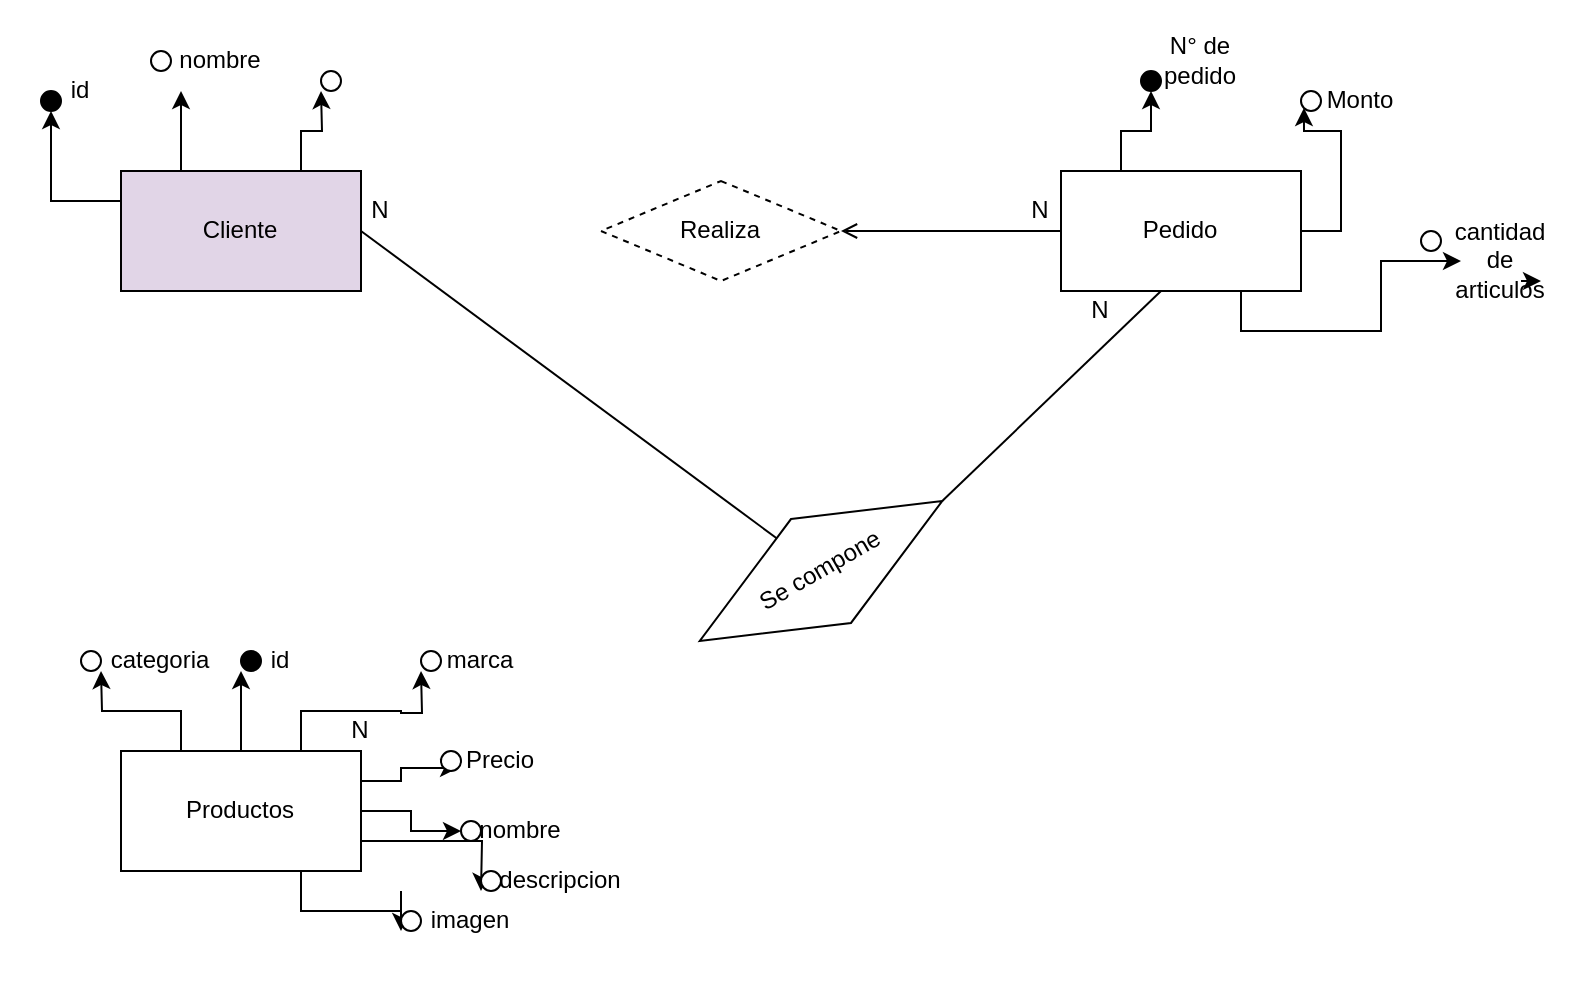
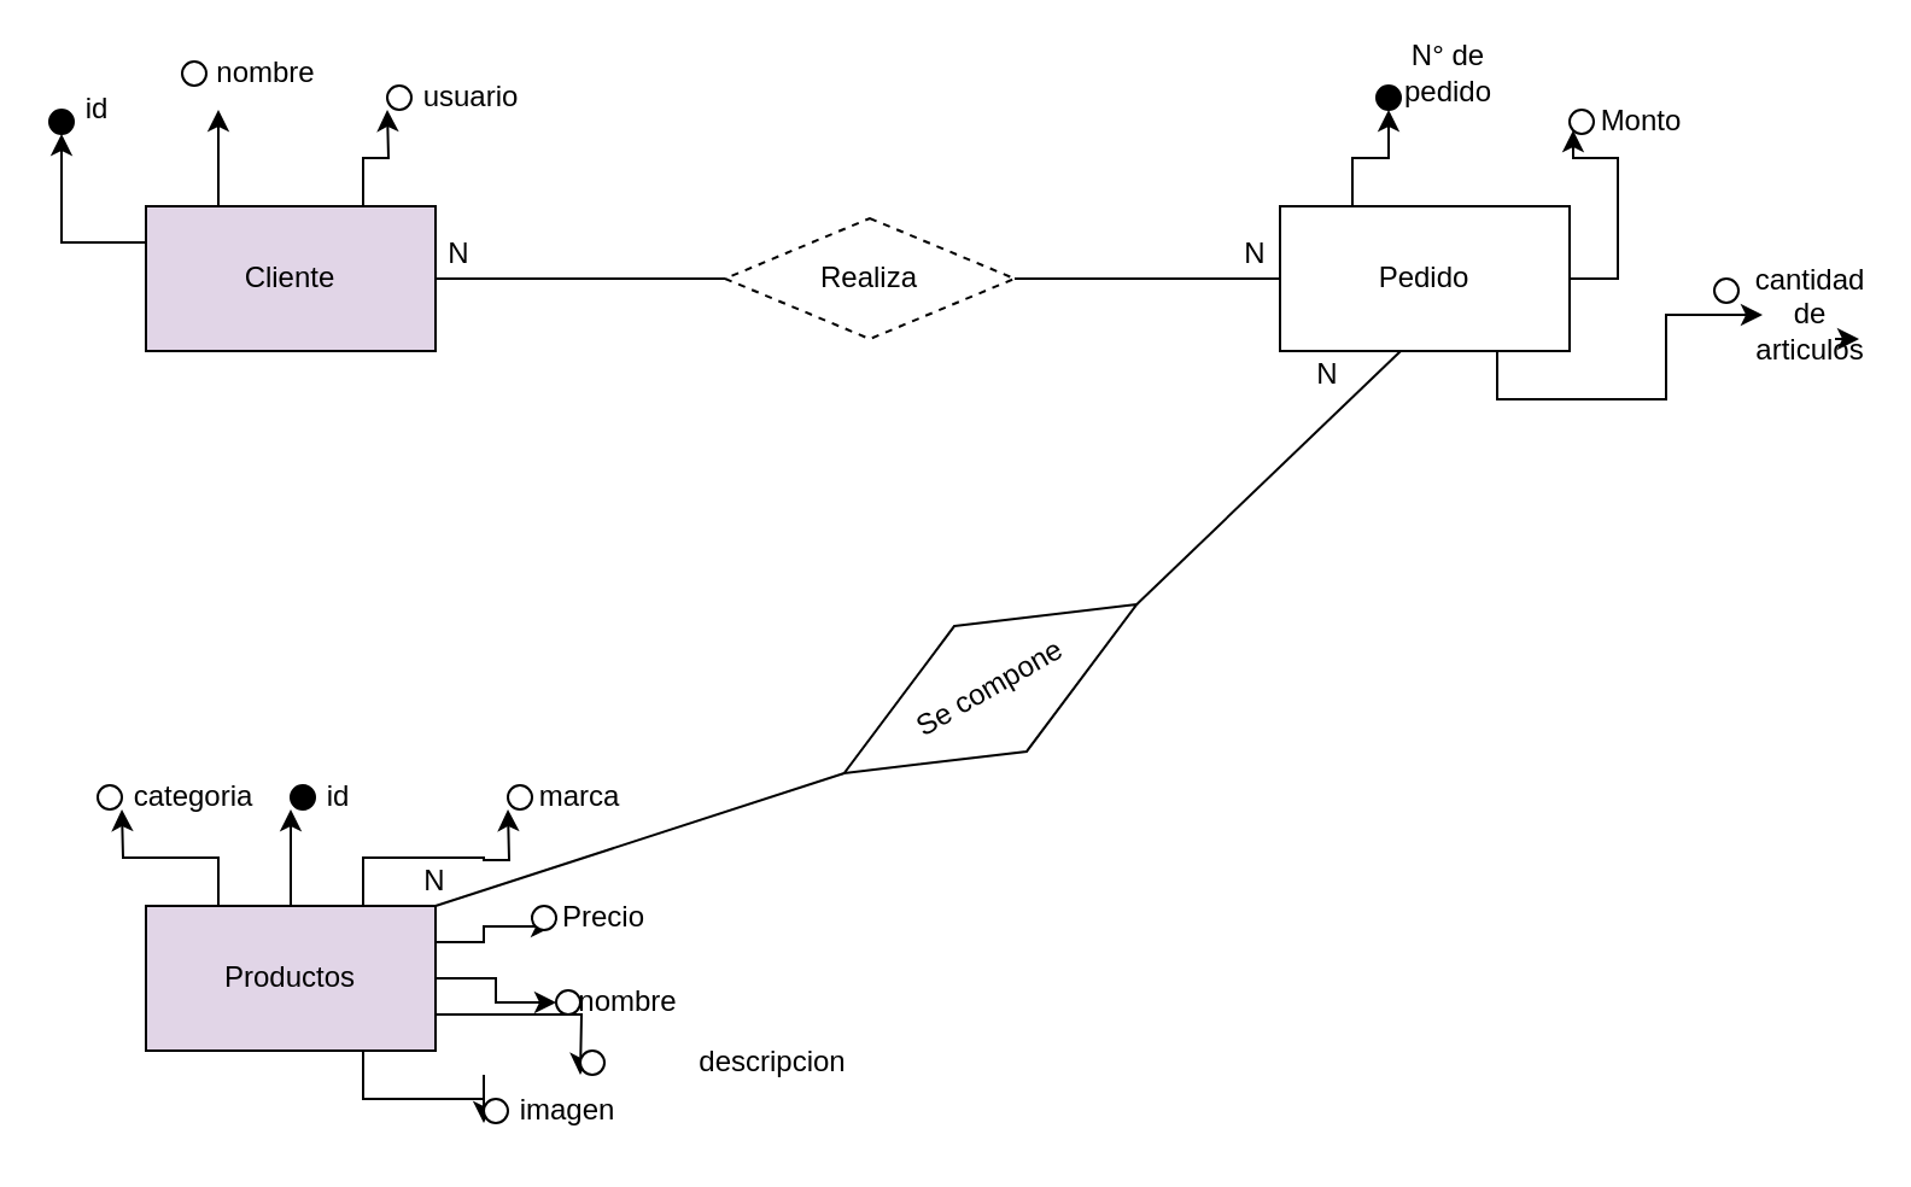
+ <mxCell id="41" value="usuario" style="text;html=1;strokeColor=none;fillColor=none;align=center;verticalAlign=middle;whiteSpace=wrap;rounded=0;" vertex="1" parent="1"><mxGeometry x="175" y="30" width="40" height="20" as="geometry" /></mxCell>
- <mxCell id="37" value="" style="endArrow=open;html=1;exitX=0;exitY=0.5;exitDx=0;exitDy=0;entryX=1;entryY=0.5;entryDx=0;entryDy=0;" edge="1" parent="1" source="17" target="32"><mxGeometry width="50" height="50" relative="1" as="geometry"><mxPoint x="340" y="335" as="sourcePoint" /><mxPoint x="460" y="105" as="targetPoint" /></mxGeometry></mxCell>
+ <mxCell id="37" value="" style="endArrow=none;html=1;exitX=0;exitY=0.5;exitDx=0;exitDy=0;entryX=1;entryY=0.5;entryDx=0;entryDy=0;" edge="1" parent="1" source="17" target="32"><mxGeometry width="50" height="50" relative="1" as="geometry"><mxPoint x="340" y="335" as="sourcePoint" /><mxPoint x="460" y="105" as="targetPoint" /></mxGeometry></mxCell>
- <mxCell id="36" value="" style="endArrow=none;html=1;exitX=1;exitY=0.5;exitDx=0;exitDy=0;" edge="1" parent="1" source="13" target="33"><mxGeometry width="50" height="50" relative="1" as="geometry"><mxPoint x="210" y="155" as="sourcePoint" /><mxPoint x="260" y="105" as="targetPoint" /></mxGeometry></mxCell>
+ <mxCell id="36" value="" style="endArrow=none;html=1;entryX=0;entryY=0.5;entryDx=0;entryDy=0;exitX=1;exitY=0.5;exitDx=0;exitDy=0;" edge="1" parent="1" source="13" target="32"><mxGeometry width="50" height="50" relative="1" as="geometry"><mxPoint x="210" y="155" as="sourcePoint" /><mxPoint x="260" y="105" as="targetPoint" /></mxGeometry></mxCell>
+ <mxCell id="34" value="" style="endArrow=none;html=1;exitX=1;exitY=0;exitDx=0;exitDy=0;entryX=0;entryY=0.5;entryDx=0;entryDy=0;" edge="1" parent="1" source="9" target="33"><mxGeometry width="50" height="50" relative="1" as="geometry"><mxPoint x="340" y="335" as="sourcePoint" /><mxPoint x="390" y="285" as="targetPoint" /></mxGeometry></mxCell>
- <mxCell id="9" value="Productos" style="rounded=0;whiteSpace=wrap;html=1;" vertex="1" parent="1"><mxGeometry x="60" y="375" width="120" height="60" as="geometry" /></mxCell>
+ <mxCell id="9" value="Productos" style="rounded=0;whiteSpace=wrap;html=1;fillColor=#e1d5e7;" vertex="1" parent="1"><mxGeometry x="60" y="375" width="120" height="60" as="geometry" /></mxCell>
- <mxCell id="29" value="descripcion" style="text;html=1;strokeColor=none;fillColor=none;align=center;verticalAlign=middle;whiteSpace=wrap;rounded=0;" vertex="1" parent="1"><mxGeometry x="260" y="430" width="40" height="20" as="geometry" /></mxCell>
+ <mxCell id="29" value="descripcion" style="text;html=1;strokeColor=none;fillColor=none;align=center;verticalAlign=middle;whiteSpace=wrap;rounded=0;" vertex="1" parent="1"><mxGeometry x="300" y="430" width="40" height="20" as="geometry" /></mxCell>
